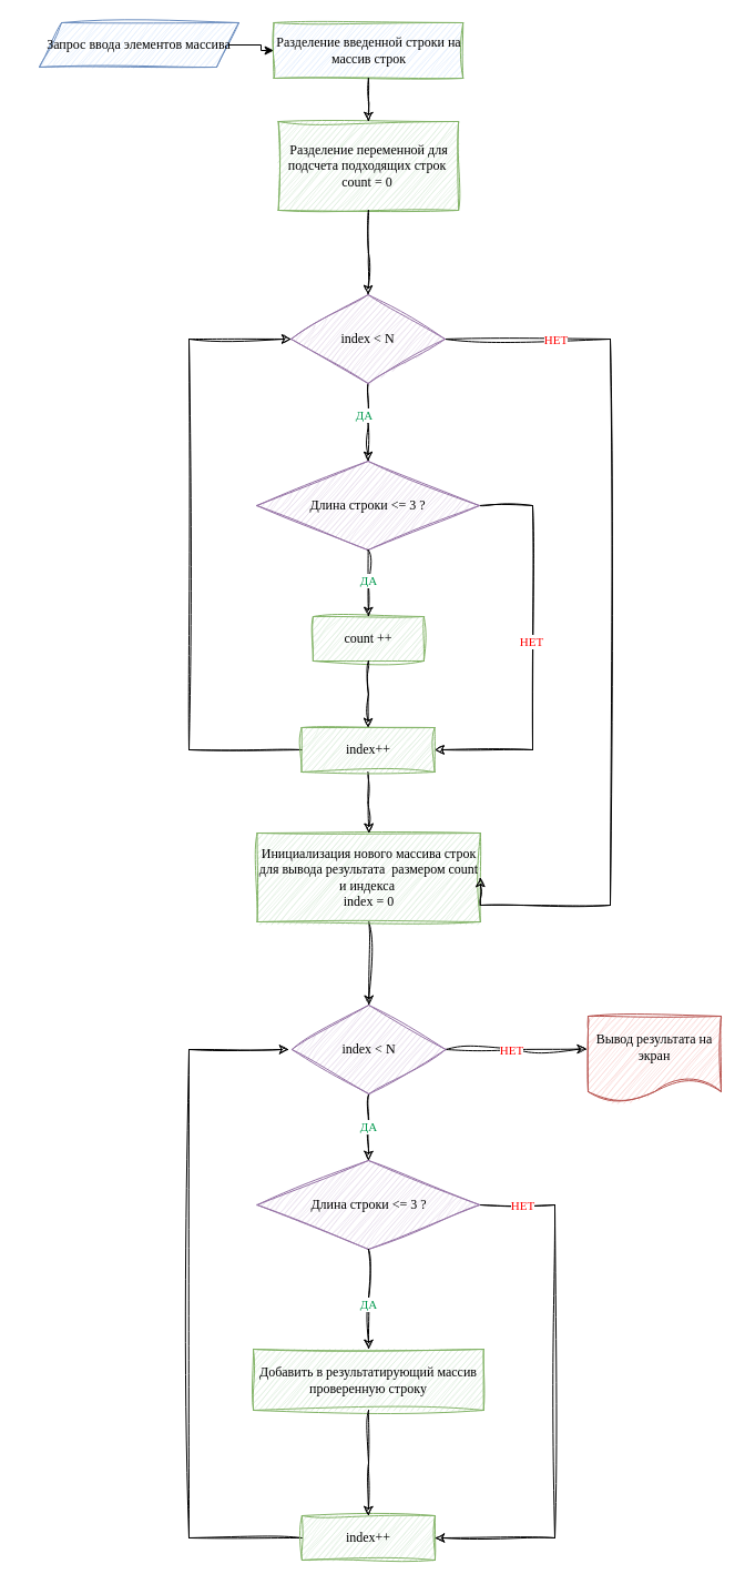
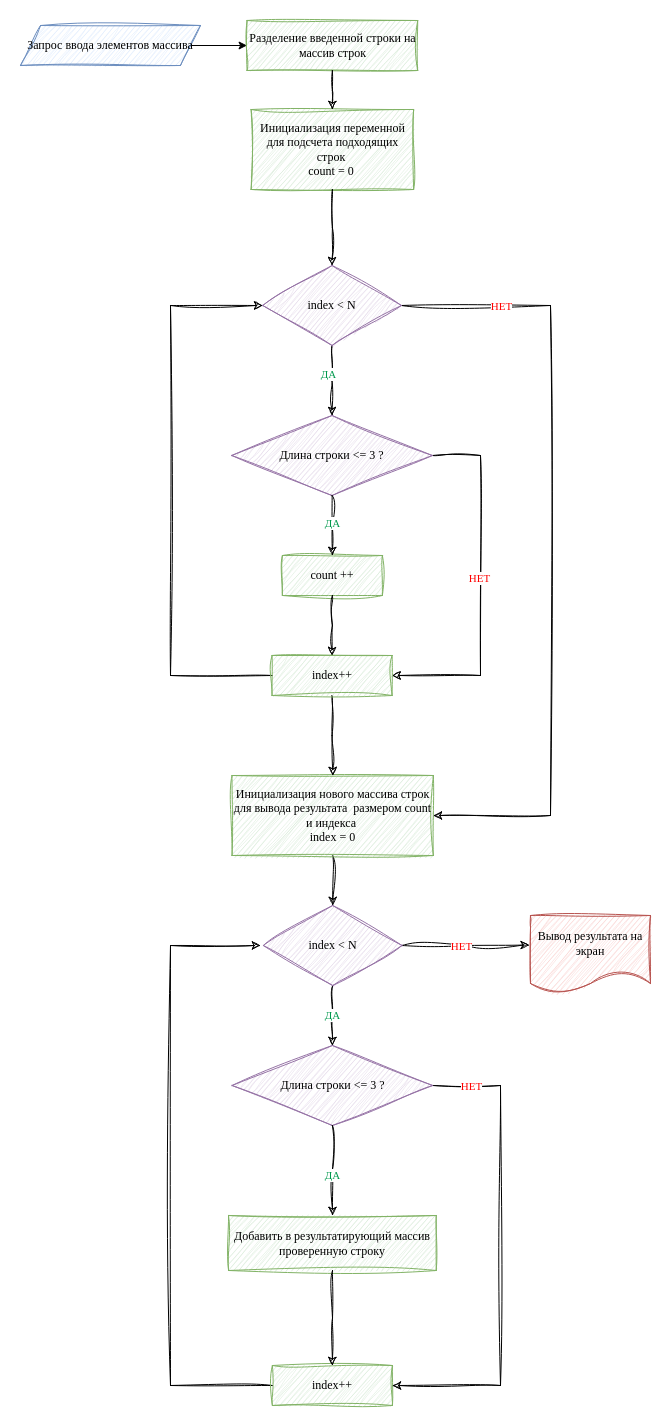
- <mxCell id="4" value="Запрос ввода элементов массива" style="shape=parallelogram;perimeter=parallelogramPerimeter;whiteSpace=wrap;html=1;fixedSize=1;shadow=0;textShadow=0;sketch=1;curveFitting=1;jiggle=2;fillColor=#dae8fc;strokeColor=#6c8ebf;sketchStyle=rough;dashGap=-1;fontFamily=Comic Sans MS;" parent="1" vertex="1"><mxGeometry x="35" y="20" width="180" height="40" as="geometry" /></mxCell>
+ <mxCell id="4" value="Запрос ввода элементов массива" style="shape=parallelogram;perimeter=parallelogramPerimeter;whiteSpace=wrap;html=1;fixedSize=1;shadow=0;textShadow=0;sketch=1;curveFitting=1;jiggle=2;fillColor=#dae8fc;strokeColor=#6c8ebf;sketchStyle=rough;dashGap=-1;fontFamily=Comic Sans MS;" parent="1" vertex="1"><mxGeometry x="20" y="25" width="180" height="40" as="geometry" /></mxCell>
- <mxCell id="5" value="Разделение введенной строки на массив строк" style="rounded=0;whiteSpace=wrap;html=1;shadow=0;textShadow=0;sketch=1;curveFitting=1;jiggle=2;fillColor=#dae8fc;strokeColor=#82b366;sketchStyle=rough;dashGap=-1;fontFamily=Comic Sans MS;" parent="1" vertex="1"><mxGeometry x="246.57" y="20" width="170.62" height="50" as="geometry" /></mxCell>
+ <mxCell id="5" value="Разделение введенной строки на массив строк" style="rounded=0;whiteSpace=wrap;html=1;shadow=0;textShadow=0;sketch=1;curveFitting=1;jiggle=2;fillColor=#d5e8d4;strokeColor=#82b366;sketchStyle=rough;dashGap=-1;fontFamily=Comic Sans MS;" parent="1" vertex="1"><mxGeometry x="246.57" y="20" width="170.62" height="50" as="geometry" /></mxCell>
- <mxCell id="6" value="&lt;div&gt;Разделение переменной для подсчета подходящих строк&amp;nbsp;&lt;/div&gt;&lt;div&gt;count = 0&amp;nbsp;&lt;/div&gt;" style="rounded=0;whiteSpace=wrap;html=1;shadow=0;textShadow=0;sketch=1;curveFitting=1;jiggle=2;fillColor=#d5e8d4;strokeColor=#82b366;sketchStyle=rough;dashGap=-1;fontFamily=Comic Sans MS;" parent="1" vertex="1"><mxGeometry x="250.63" y="109" width="162.5" height="80" as="geometry" /></mxCell>
+ <mxCell id="6" value="&lt;div&gt;Инициализация переменной для подсчета подходящих строк&amp;nbsp;&lt;/div&gt;&lt;div&gt;count = 0&amp;nbsp;&lt;/div&gt;" style="rounded=0;whiteSpace=wrap;html=1;shadow=0;textShadow=0;sketch=1;curveFitting=1;jiggle=2;fillColor=#d5e8d4;strokeColor=#82b366;sketchStyle=rough;dashGap=-1;fontFamily=Comic Sans MS;" parent="1" vertex="1"><mxGeometry x="250.63" y="109" width="162.5" height="80" as="geometry" /></mxCell>
- <mxCell id="11" value="Инициализация нового массива строк для вывода результата&amp;nbsp; размером count и индекса&amp;nbsp;&lt;div&gt;index = 0&lt;/div&gt;" style="rounded=0;whiteSpace=wrap;html=1;shadow=0;textShadow=0;sketch=1;curveFitting=1;jiggle=2;fillColor=#d5e8d4;strokeColor=#82b366;sketchStyle=rough;dashGap=-1;fontFamily=Comic Sans MS;" parent="1" vertex="1"><mxGeometry x="231.565" y="750" width="201.25" height="80" as="geometry" /></mxCell>
+ <mxCell id="11" value="Инициализация нового массива строк для вывода результата&amp;nbsp; размером count и индекса&amp;nbsp;&lt;div&gt;index = 0&lt;/div&gt;" style="rounded=0;whiteSpace=wrap;html=1;shadow=0;textShadow=0;sketch=1;curveFitting=1;jiggle=2;fillColor=#d5e8d4;strokeColor=#82b366;sketchStyle=rough;dashGap=-1;fontFamily=Comic Sans MS;" parent="1" vertex="1"><mxGeometry x="231.565" y="775" width="201.25" height="80" as="geometry" /></mxCell>
